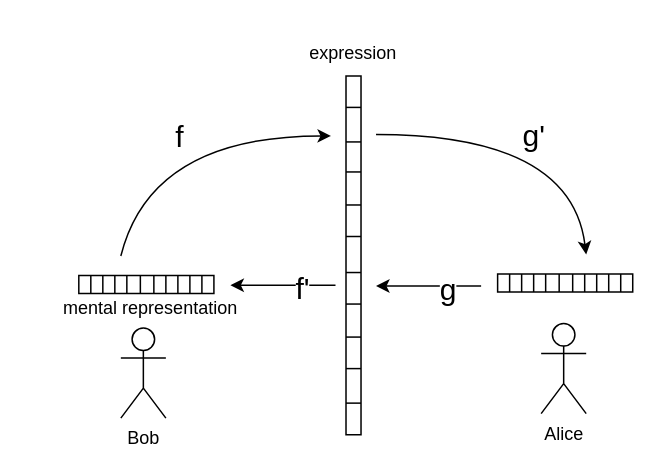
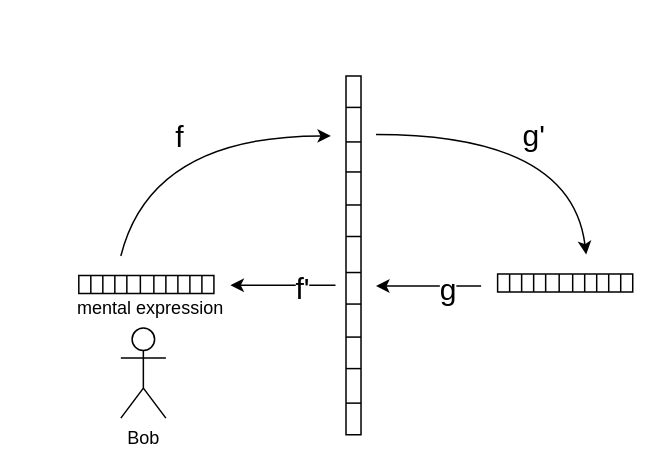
- <mxCell id="59" value="expression" style="text;html=1;strokeColor=none;fillColor=none;align=center;verticalAlign=middle;whiteSpace=wrap;rounded=0;fontSize=12;" vertex="1" parent="1"><mxGeometry x="205" y="20" width="60" height="30" as="geometry" /></mxCell>
- <mxCell id="60" value="mental representation" style="text;html=1;strokeColor=none;fillColor=none;align=center;verticalAlign=middle;whiteSpace=wrap;rounded=0;fontSize=12;" vertex="1" parent="1"><mxGeometry x="20" y="190" width="160" height="30" as="geometry" /></mxCell>
+ <mxCell id="60" value="mental expression" style="text;html=1;strokeColor=none;fillColor=none;align=center;verticalAlign=middle;whiteSpace=wrap;rounded=0;fontSize=12;" vertex="1" parent="1"><mxGeometry x="20" y="190" width="160" height="30" as="geometry" /></mxCell>
- <mxCell id="3" value="Alice" style="shape=umlActor;verticalLabelPosition=bottom;verticalAlign=top;html=1;outlineConnect=0;" vertex="1" parent="1"><mxGeometry x="360" y="215" width="30" height="60" as="geometry" /></mxCell>
